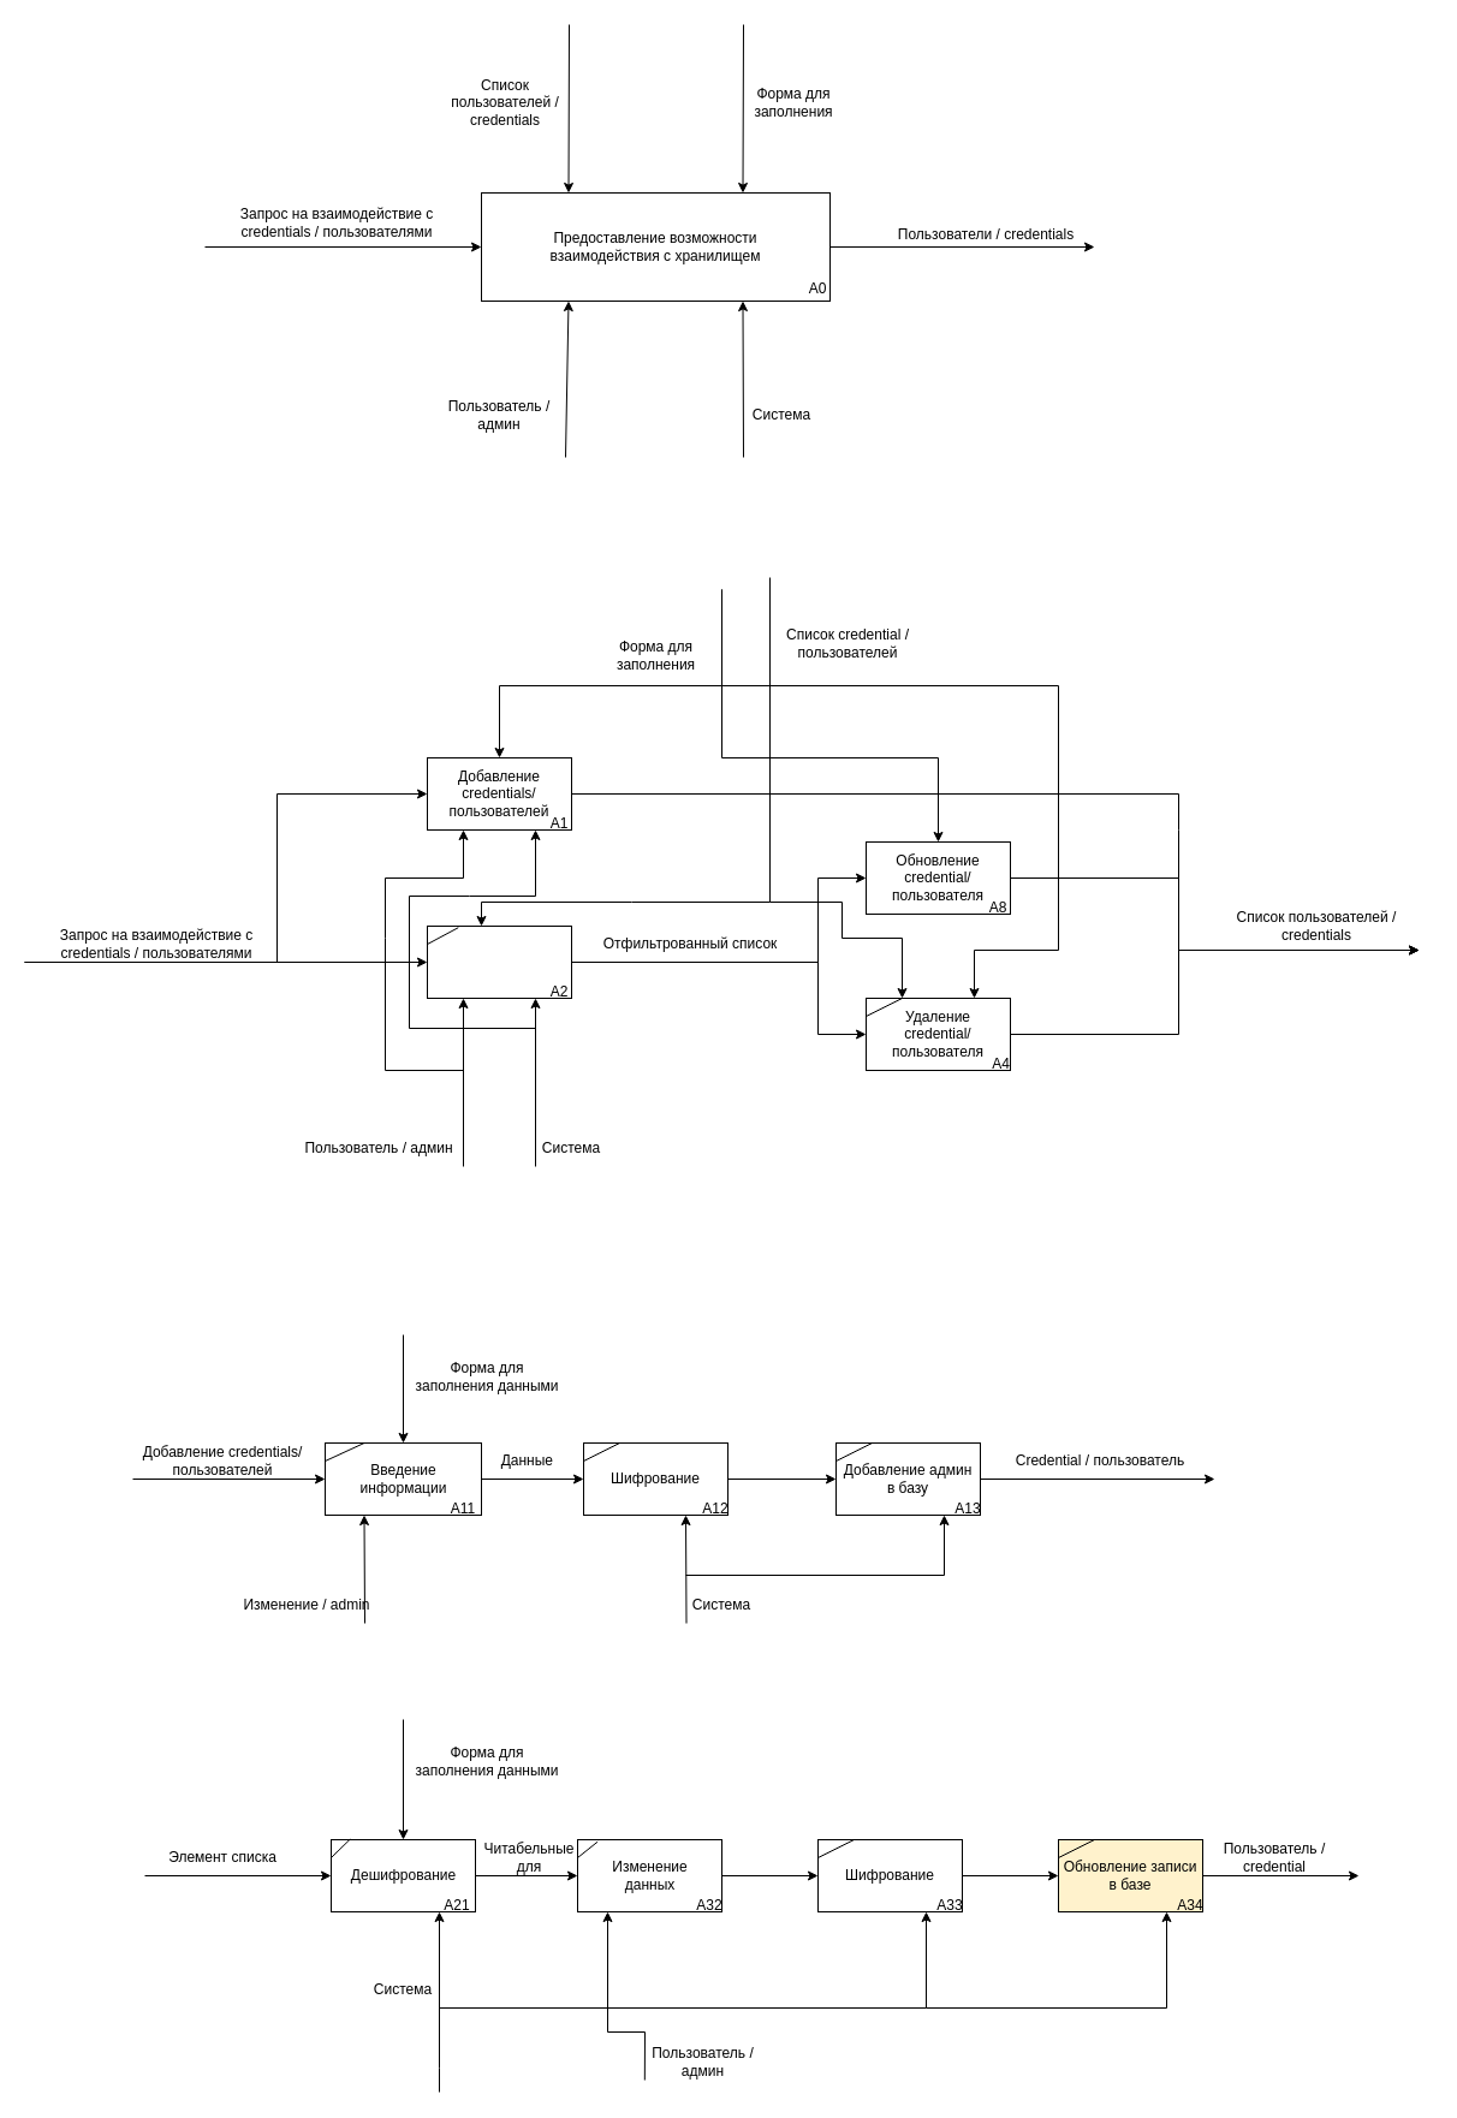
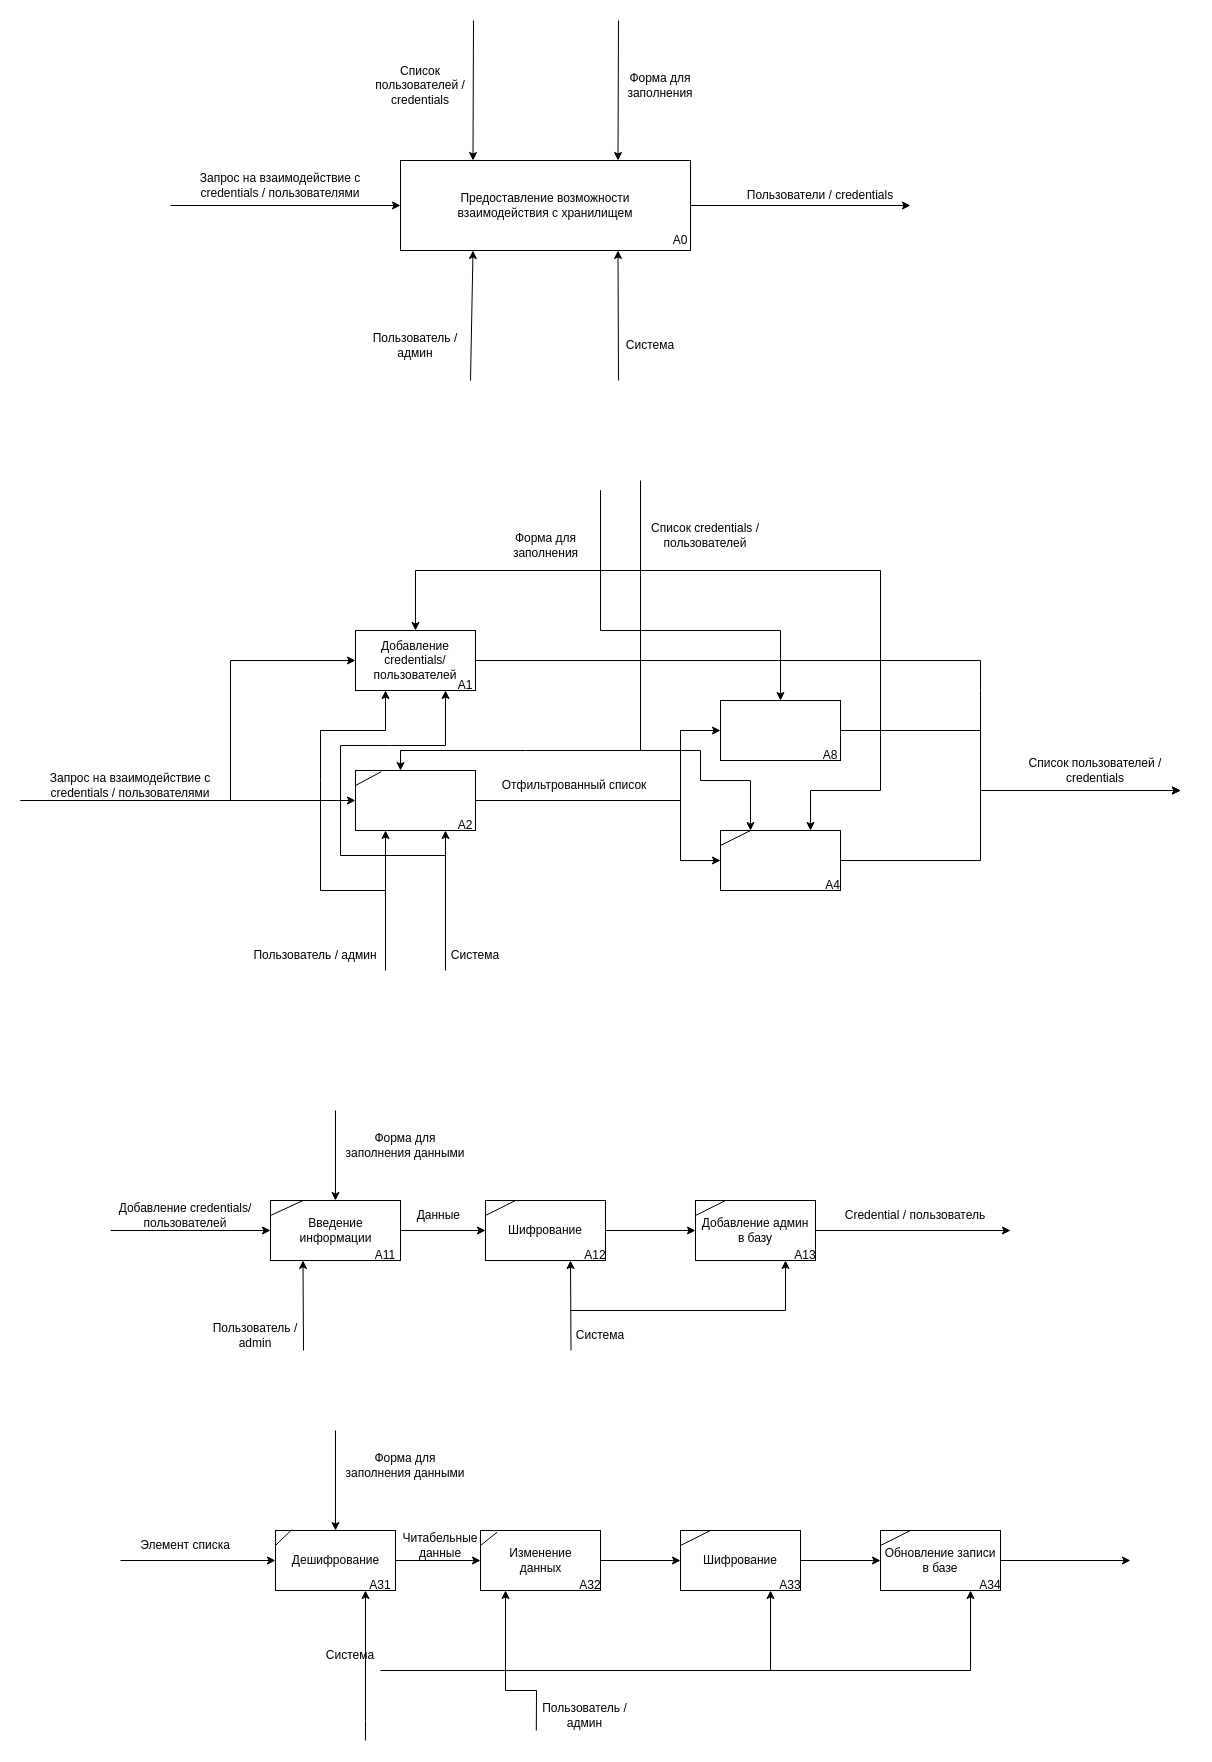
- <mxCell id="46" value="Список credential / пользователей" style="text;html=1;strokeColor=none;fillColor=none;align=center;verticalAlign=middle;whiteSpace=wrap;rounded=0;" vertex="1" parent="1"><mxGeometry x="640" y="520" width="130" height="30" as="geometry" /></mxCell>
+ <mxCell id="46" value="Список credentials / пользователей" style="text;html=1;strokeColor=none;fillColor=none;align=center;verticalAlign=middle;whiteSpace=wrap;rounded=0;" vertex="1" parent="1"><mxGeometry x="640" y="520" width="130" height="30" as="geometry" /></mxCell>
- <mxCell id="25" value="Обновление credential/пользователя" style="text;html=1;strokeColor=none;fillColor=none;align=center;verticalAlign=middle;whiteSpace=wrap;rounded=0;" vertex="1" parent="1"><mxGeometry x="750" y="715" width="60" height="30" as="geometry" /></mxCell>
- <mxCell id="26" value="Удаление credential/пользователя" style="text;html=1;strokeColor=none;fillColor=none;align=center;verticalAlign=middle;whiteSpace=wrap;rounded=0;" vertex="1" parent="1"><mxGeometry x="750" y="845" width="60" height="30" as="geometry" /></mxCell>
- <mxCell id="64" value="Изменение / admin" style="text;html=1;strokeColor=none;fillColor=none;align=center;verticalAlign=middle;whiteSpace=wrap;rounded=0;" vertex="1" parent="1"><mxGeometry x="200" y="1320" width="110" height="30" as="geometry" /></mxCell>
+ <mxCell id="64" value="Пользователь / admin" style="text;html=1;strokeColor=none;fillColor=none;align=center;verticalAlign=middle;whiteSpace=wrap;rounded=0;" vertex="1" parent="1"><mxGeometry x="200" y="1320" width="110" height="30" as="geometry" /></mxCell>
- <mxCell id="86" value="Читабельные для" style="text;html=1;strokeColor=none;fillColor=none;align=center;verticalAlign=middle;whiteSpace=wrap;rounded=0;" vertex="1" parent="1"><mxGeometry x="410" y="1530" width="60" height="30" as="geometry" /></mxCell>
+ <mxCell id="86" value="Читабельные данные" style="text;html=1;strokeColor=none;fillColor=none;align=center;verticalAlign=middle;whiteSpace=wrap;rounded=0;" vertex="1" parent="1"><mxGeometry x="410" y="1530" width="60" height="30" as="geometry" /></mxCell>
- <mxCell id="90" value="Пользователь / credential" style="text;html=1;strokeColor=none;fillColor=none;align=center;verticalAlign=middle;whiteSpace=wrap;rounded=0;" vertex="1" parent="1"><mxGeometry x="1010" y="1530" width="100" height="30" as="geometry" /></mxCell>
- <mxCell id="84" value="Обновление записи в базе" style="rounded=0;whiteSpace=wrap;html=1;fillColor=#fff2cc;" vertex="1" parent="1"><mxGeometry x="880" y="1530" width="120" height="60" as="geometry" /></mxCell>
+ <mxCell id="84" value="Обновление записи в базе" style="rounded=0;whiteSpace=wrap;html=1;" vertex="1" parent="1"><mxGeometry x="880" y="1530" width="120" height="60" as="geometry" /></mxCell>
- <mxCell id="105" value="А21" style="text;html=1;strokeColor=none;fillColor=none;align=center;verticalAlign=middle;whiteSpace=wrap;rounded=0;" vertex="1" parent="1"><mxGeometry x="360" y="1580" width="40" height="10" as="geometry" /></mxCell>
+ <mxCell id="105" value="А31" style="text;html=1;strokeColor=none;fillColor=none;align=center;verticalAlign=middle;whiteSpace=wrap;rounded=0;" vertex="1" parent="1"><mxGeometry x="360" y="1580" width="40" height="10" as="geometry" /></mxCell>
- <mxCell id="92" value="Cистема" style="text;html=1;strokeColor=none;fillColor=none;align=center;verticalAlign=middle;whiteSpace=wrap;rounded=0;" vertex="1" parent="1"><mxGeometry x="305" y="1640" width="60" height="30" as="geometry" /></mxCell>
+ <mxCell id="92" value="Cистема" style="text;html=1;strokeColor=none;fillColor=none;align=center;verticalAlign=middle;whiteSpace=wrap;rounded=0;" vertex="1" parent="1"><mxGeometry x="320" y="1640" width="60" height="30" as="geometry" /></mxCell>
